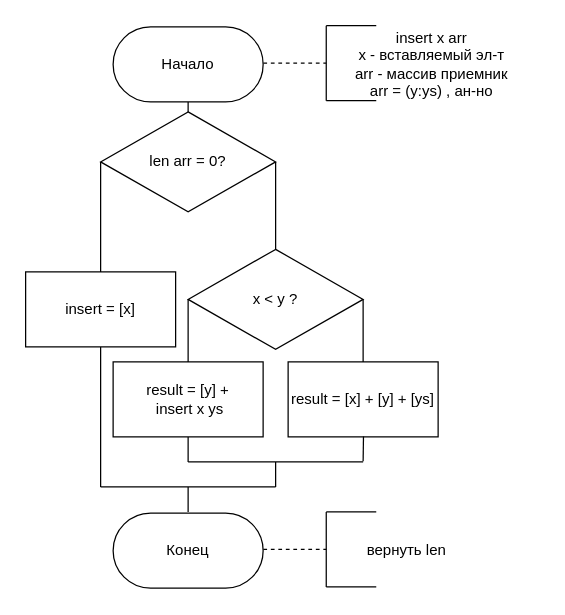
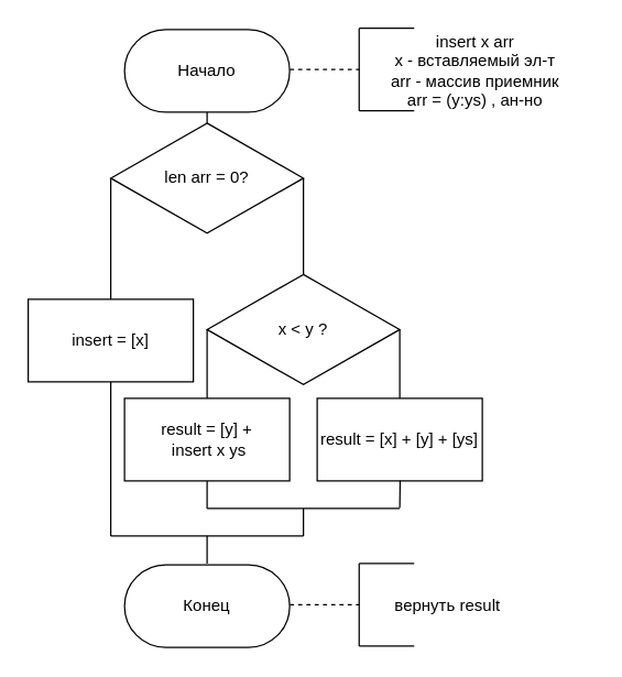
- <mxCell id="30" value="вернуть len" style="text;html=1;strokeColor=none;fillColor=none;align=center;verticalAlign=middle;whiteSpace=wrap;rounded=0;" vertex="1" parent="1"><mxGeometry x="260" y="410" width="130" height="59" as="geometry" /></mxCell>
+ <mxCell id="30" value="вернуть result" style="text;html=1;strokeColor=none;fillColor=none;align=center;verticalAlign=middle;whiteSpace=wrap;rounded=0;" vertex="1" parent="1"><mxGeometry x="260" y="410" width="130" height="59" as="geometry" /></mxCell>
